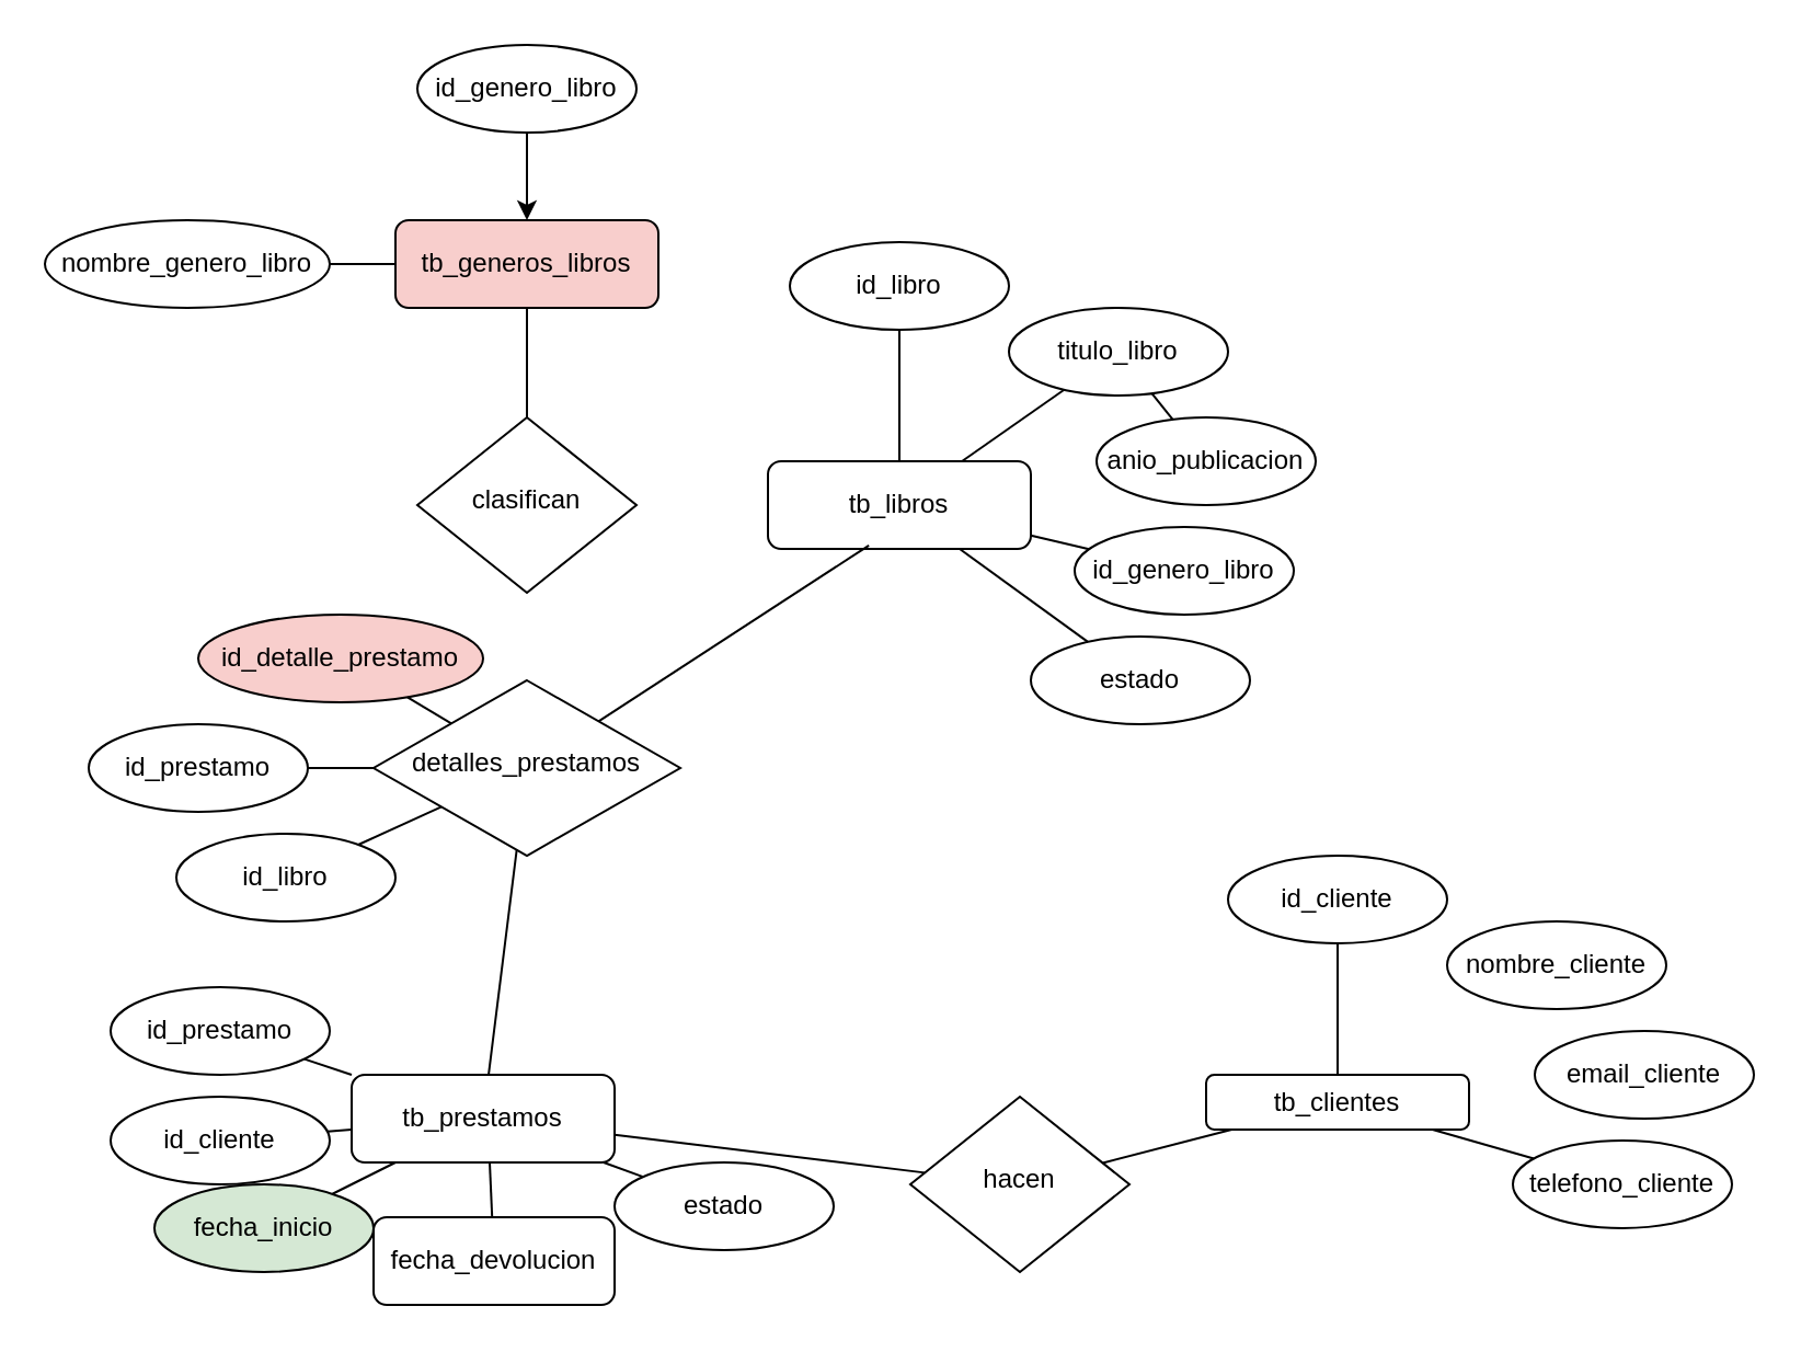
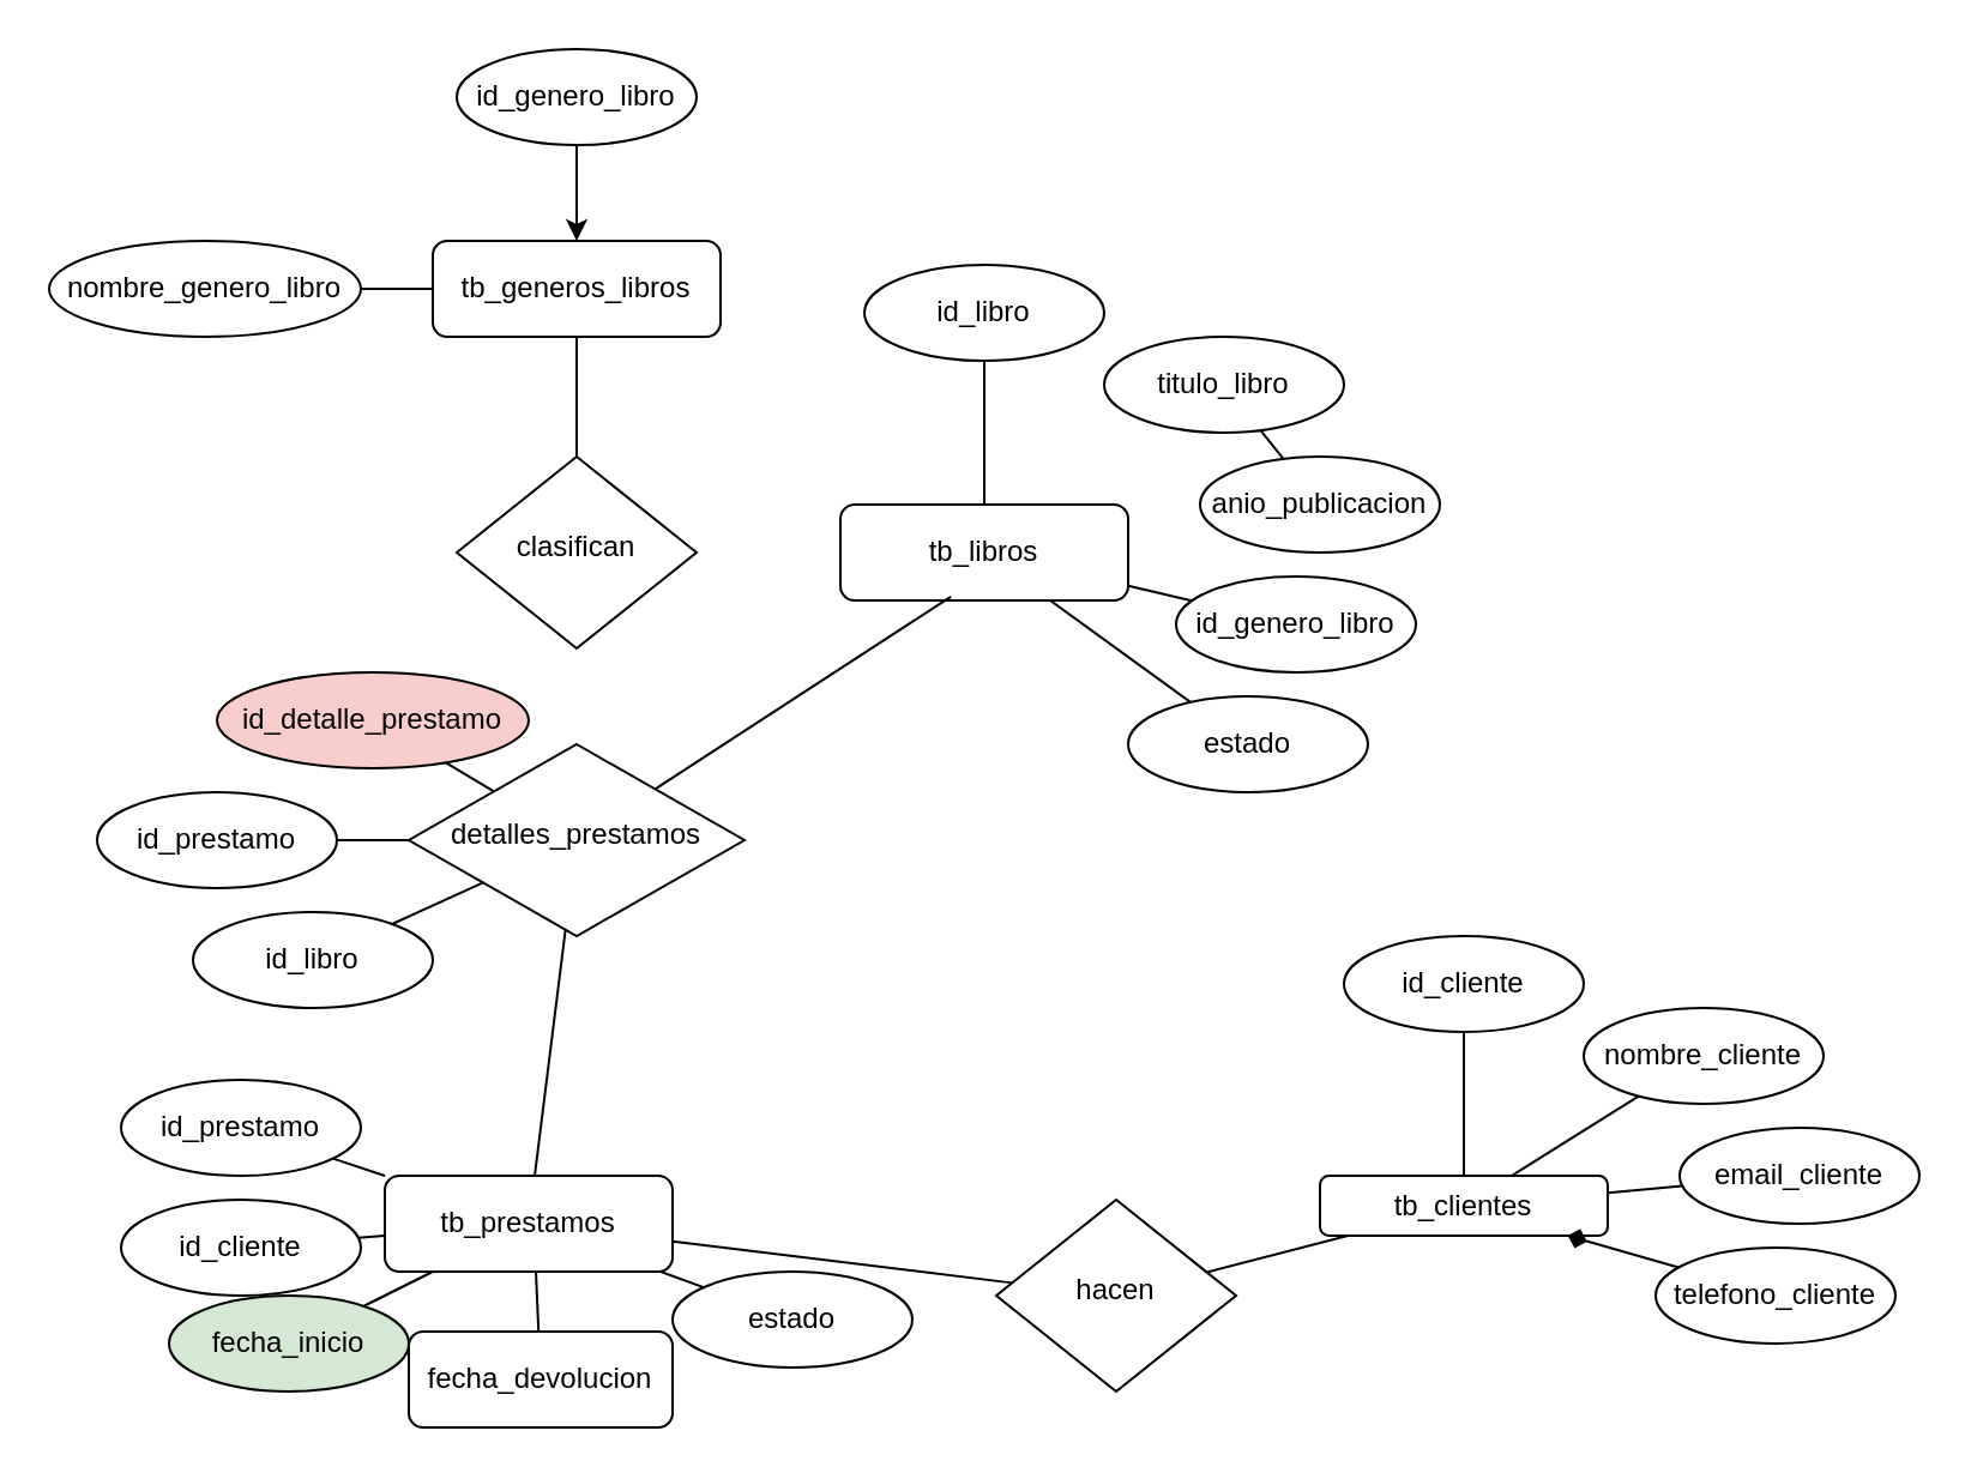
- <mxCell id="2" value="tb_generos_libros" style="rounded=1;whiteSpace=wrap;html=1;fontSize=12;glass=0;strokeWidth=1;shadow=0;fillColor=#f8cecc;" parent="1" vertex="1"><mxGeometry x="180" y="100" width="120" height="40" as="geometry" /></mxCell>
+ <mxCell id="2" value="tb_generos_libros" style="rounded=1;whiteSpace=wrap;html=1;fontSize=12;glass=0;strokeWidth=1;shadow=0;" parent="1" vertex="1"><mxGeometry x="180" y="100" width="120" height="40" as="geometry" /></mxCell>
- <mxCell id="13" value="" style="endArrow=none;html=1;rounded=0;" edge="1" parent="1" source="9" target="12"><mxGeometry width="50" height="50" relative="1" as="geometry"><mxPoint x="300" y="400" as="sourcePoint" /><mxPoint x="350" y="350" as="targetPoint" /></mxGeometry></mxCell>
+ <mxCell id="24" value="" style="endArrow=none;html=1;rounded=0;" edge="1" parent="1" source="20" target="23"><mxGeometry width="50" height="50" relative="1" as="geometry"><mxPoint x="500" y="680" as="sourcePoint" /><mxPoint x="550" y="630" as="targetPoint" /></mxGeometry></mxCell>
+ <mxCell id="26" value="" style="endArrow=none;html=1;rounded=0;" edge="1" parent="1" source="25" target="20"><mxGeometry width="50" height="50" relative="1" as="geometry"><mxPoint x="430" y="660" as="sourcePoint" /><mxPoint x="480" y="610" as="targetPoint" /></mxGeometry></mxCell>
- <mxCell id="28" value="" style="endArrow=none;html=1;rounded=0;" edge="1" parent="1" source="27" target="20"><mxGeometry width="50" height="50" relative="1" as="geometry"><mxPoint x="320" y="640" as="sourcePoint" /><mxPoint x="370" y="590" as="targetPoint" /></mxGeometry></mxCell>
+ <mxCell id="28" value="" style="endArrow=diamond;html=1;rounded=0;" edge="1" parent="1" source="27" target="20"><mxGeometry width="50" height="50" relative="1" as="geometry"><mxPoint x="320" y="640" as="sourcePoint" /><mxPoint x="370" y="590" as="targetPoint" /></mxGeometry></mxCell>
